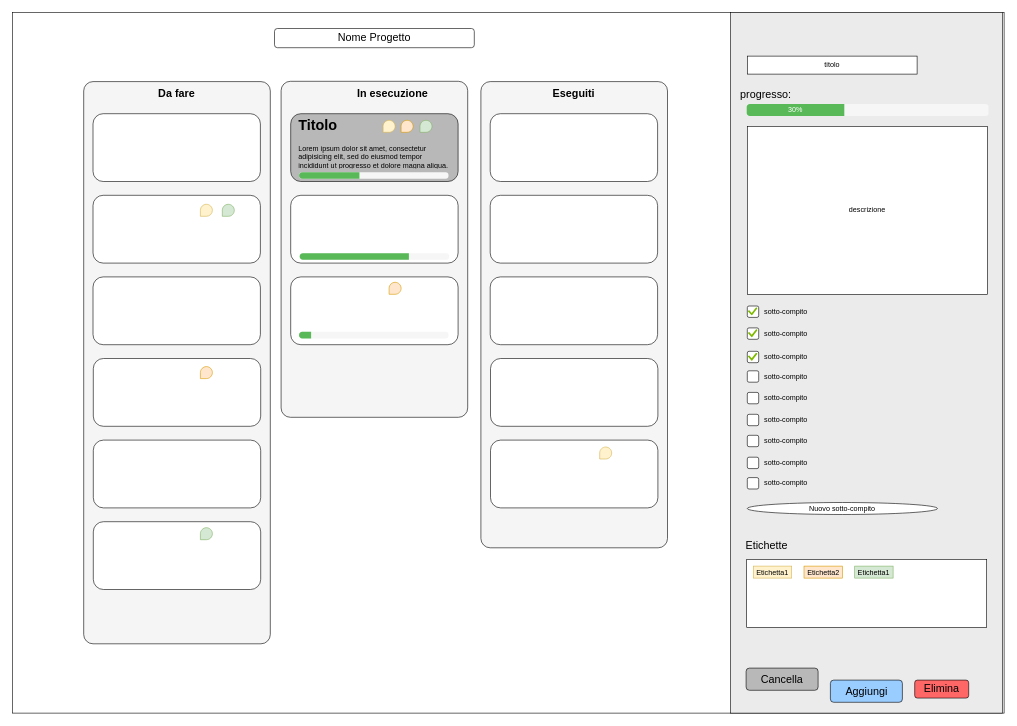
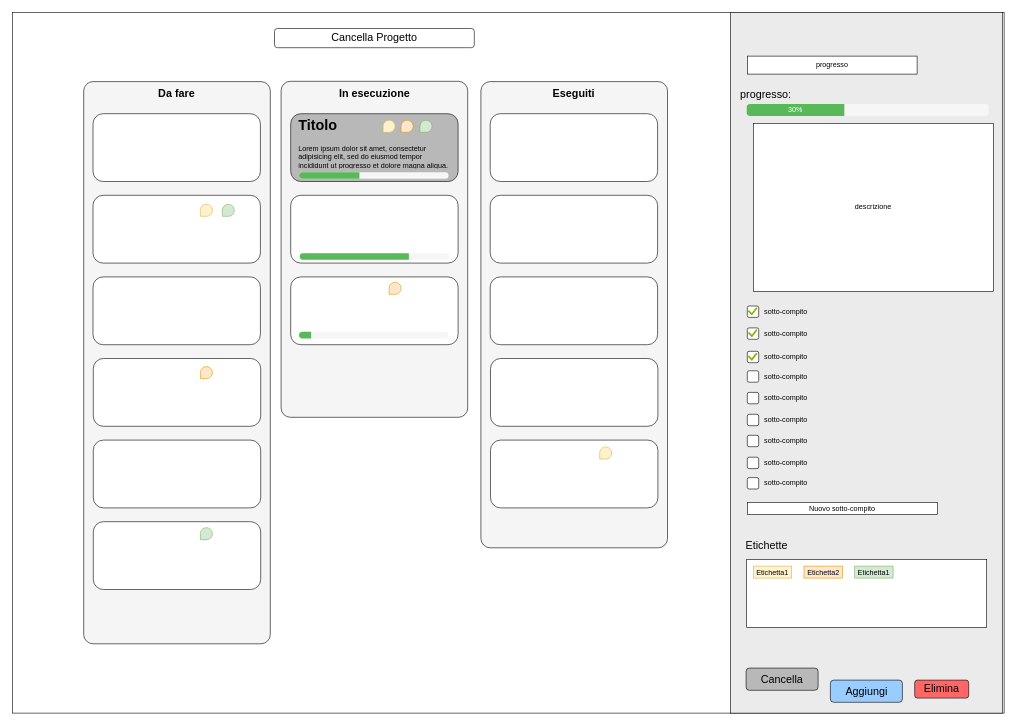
- <mxCell id="82" value="Nome Progetto" style="text;html=1;strokeColor=#000000;fillColor=none;align=center;verticalAlign=middle;whiteSpace=wrap;rounded=1;fontSize=18;" vertex="1" parent="1"><mxGeometry x="457" y="47" width="333" height="32" as="geometry" /></mxCell>
+ <mxCell id="82" value="Cancella Progetto" style="text;html=1;strokeColor=#000000;fillColor=none;align=center;verticalAlign=middle;whiteSpace=wrap;rounded=1;fontSize=18;" vertex="1" parent="1"><mxGeometry x="457" y="47" width="333" height="32" as="geometry" /></mxCell>
- <mxCell id="24" value="titolo" style="rounded=0;whiteSpace=wrap;html=1;" vertex="1" parent="1"><mxGeometry x="1245" y="93" width="283" height="30" as="geometry" /></mxCell>
+ <mxCell id="24" value="progresso" style="rounded=0;whiteSpace=wrap;html=1;" vertex="1" parent="1"><mxGeometry x="1245" y="93" width="283" height="30" as="geometry" /></mxCell>
- <mxCell id="7" value="In esecuzione" style="text;html=1;strokeColor=none;fillColor=none;align=center;verticalAlign=middle;whiteSpace=wrap;rounded=0;fontStyle=1;fontSize=18;" vertex="1" parent="1"><mxGeometry x="577.5" y="146" width="152" height="20" as="geometry" /></mxCell>
+ <mxCell id="7" value="In esecuzione" style="text;html=1;strokeColor=none;fillColor=none;align=center;verticalAlign=middle;whiteSpace=wrap;rounded=0;fontStyle=1;fontSize=18;" vertex="1" parent="1"><mxGeometry x="547.5" y="146" width="152" height="20" as="geometry" /></mxCell>
- <mxCell id="25" value="descrizione" style="rounded=0;whiteSpace=wrap;html=1;" vertex="1" parent="1"><mxGeometry x="1245" y="210" width="400" height="280" as="geometry" /></mxCell>
+ <mxCell id="25" value="descrizione" style="rounded=0;whiteSpace=wrap;html=1;" vertex="1" parent="1"><mxGeometry x="1255" y="205" width="400" height="280" as="geometry" /></mxCell>
- <mxCell id="71" value="Nuovo sotto-compito" style="ellipse;whiteSpace=wrap;html=1;" vertex="1" parent="1"><mxGeometry x="1245" y="837" width="317" height="20" as="geometry" /></mxCell>
+ <mxCell id="71" value="Nuovo sotto-compito" style="rounded=0;whiteSpace=wrap;html=1;" vertex="1" parent="1"><mxGeometry x="1245" y="837" width="317" height="20" as="geometry" /></mxCell>
